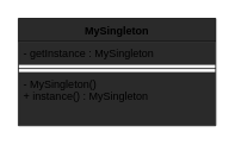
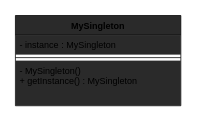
- <mxCell id="3" value="- getInstance : MySingleton" style="text;strokeColor=none;align=left;verticalAlign=top;spacingLeft=4;spacingRight=4;overflow=hidden;rotatable=0;points=[[0,0.5],[1,0.5]];portConstraint=eastwest;fillColor=#2a2a2a;" vertex="1" parent="2"><mxGeometry y="26" width="220" height="26" as="geometry" /></mxCell>
+ <mxCell id="3" value="- instance : MySingleton" style="text;strokeColor=none;align=left;verticalAlign=top;spacingLeft=4;spacingRight=4;overflow=hidden;rotatable=0;points=[[0,0.5],[1,0.5]];portConstraint=eastwest;fillColor=#2a2a2a;" vertex="1" parent="2"><mxGeometry y="26" width="220" height="26" as="geometry" /></mxCell>
- <mxCell id="5" value="- MySingleton()&#10;+ instance() : MySingleton&#10;" style="text;strokeColor=none;align=left;verticalAlign=top;spacingLeft=4;spacingRight=4;overflow=hidden;rotatable=0;points=[[0,0.5],[1,0.5]];portConstraint=eastwest;fillColor=#2a2a2a;" vertex="1" parent="2"><mxGeometry y="60" width="220" height="60" as="geometry" /></mxCell>
+ <mxCell id="5" value="- MySingleton()&#10;+ getInstance() : MySingleton&#10;" style="text;strokeColor=none;align=left;verticalAlign=top;spacingLeft=4;spacingRight=4;overflow=hidden;rotatable=0;points=[[0,0.5],[1,0.5]];portConstraint=eastwest;fillColor=#2a2a2a;" vertex="1" parent="2"><mxGeometry y="60" width="220" height="60" as="geometry" /></mxCell>
